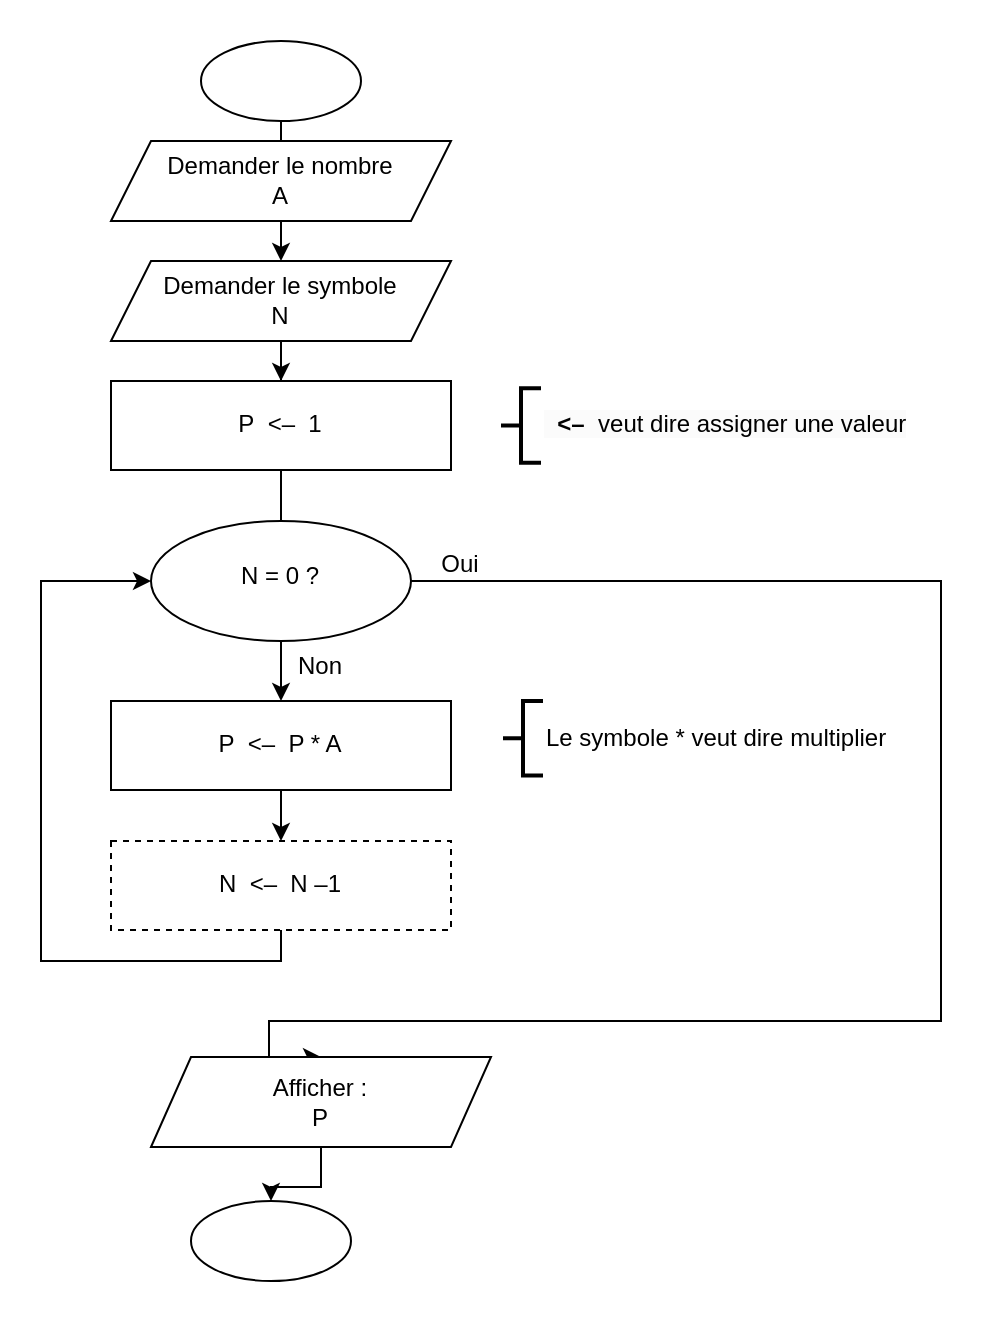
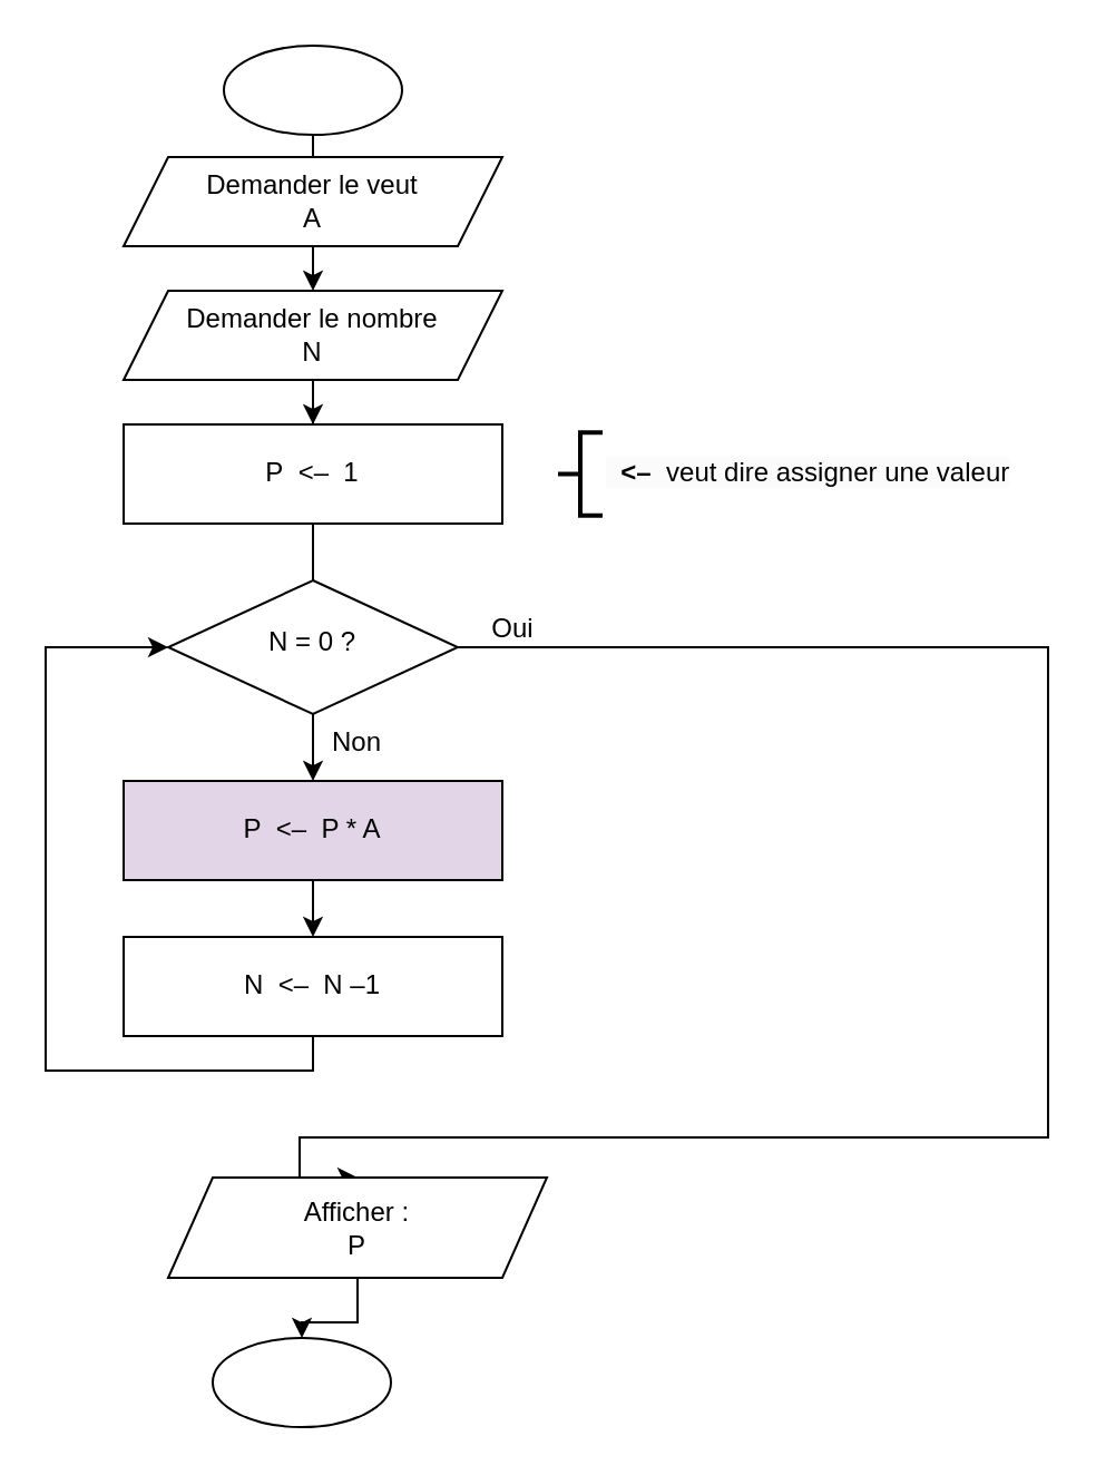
- <mxCell id="16" value="Demander le nombre &lt;br&gt;A" style="shape=parallelogram;perimeter=parallelogramPerimeter;whiteSpace=wrap;html=1;fixedSize=1;" parent="1" vertex="1"><mxGeometry x="55" y="70" width="170" height="40" as="geometry" /></mxCell>
+ <mxCell id="16" value="Demander le veut &lt;br&gt;A" style="shape=parallelogram;perimeter=parallelogramPerimeter;whiteSpace=wrap;html=1;fixedSize=1;" parent="1" vertex="1"><mxGeometry x="55" y="70" width="170" height="40" as="geometry" /></mxCell>
- <mxCell id="8" value="Demander le symbole &lt;br&gt;N" style="shape=parallelogram;perimeter=parallelogramPerimeter;whiteSpace=wrap;html=1;fixedSize=1;" parent="1" vertex="1"><mxGeometry x="55" y="130" width="170" height="40" as="geometry" /></mxCell>
+ <mxCell id="8" value="Demander le nombre &lt;br&gt;N" style="shape=parallelogram;perimeter=parallelogramPerimeter;whiteSpace=wrap;html=1;fixedSize=1;" parent="1" vertex="1"><mxGeometry x="55" y="130" width="170" height="40" as="geometry" /></mxCell>
- <mxCell id="3" value="N = 0 ?" style="ellipse;whiteSpace=wrap;html=1;shadow=0;fontFamily=Helvetica;fontSize=12;align=center;strokeWidth=1;spacing=6;spacingTop=-4;" parent="1" vertex="1"><mxGeometry x="75" y="260" width="130" height="60" as="geometry" /></mxCell>
+ <mxCell id="3" value="N = 0 ?" style="rhombus;whiteSpace=wrap;html=1;shadow=0;fontFamily=Helvetica;fontSize=12;align=center;strokeWidth=1;spacing=6;spacingTop=-4;" parent="1" vertex="1"><mxGeometry x="75" y="260" width="130" height="60" as="geometry" /></mxCell>
- <mxCell id="22" value="Le symbole * veut dire multiplier" style="strokeWidth=2;html=1;shape=mxgraph.flowchart.annotation_2;align=left;labelPosition=right;pointerEvents=1;" parent="1" vertex="1"><mxGeometry x="251" y="350" width="20" height="37.25" as="geometry" /></mxCell>
- <mxCell id="20" value="P&amp;nbsp; &amp;lt;–&amp;nbsp; P * A" style="rounded=0;whiteSpace=wrap;html=1;" parent="1" vertex="1"><mxGeometry x="55" y="350" width="170" height="44.5" as="geometry" /></mxCell>
+ <mxCell id="20" value="P&amp;nbsp; &amp;lt;–&amp;nbsp; P * A" style="rounded=0;whiteSpace=wrap;html=1;fillColor=#e1d5e7;" parent="1" vertex="1"><mxGeometry x="55" y="350" width="170" height="44.5" as="geometry" /></mxCell>
- <mxCell id="15" value="N&amp;nbsp; &amp;lt;–&amp;nbsp; N –1" style="rounded=0;whiteSpace=wrap;html=1;dashed=1;" parent="1" vertex="1"><mxGeometry x="55" y="420" width="170" height="44.5" as="geometry" /></mxCell>
+ <mxCell id="15" value="N&amp;nbsp; &amp;lt;–&amp;nbsp; N –1" style="rounded=0;whiteSpace=wrap;html=1;" parent="1" vertex="1"><mxGeometry x="55" y="420" width="170" height="44.5" as="geometry" /></mxCell>
